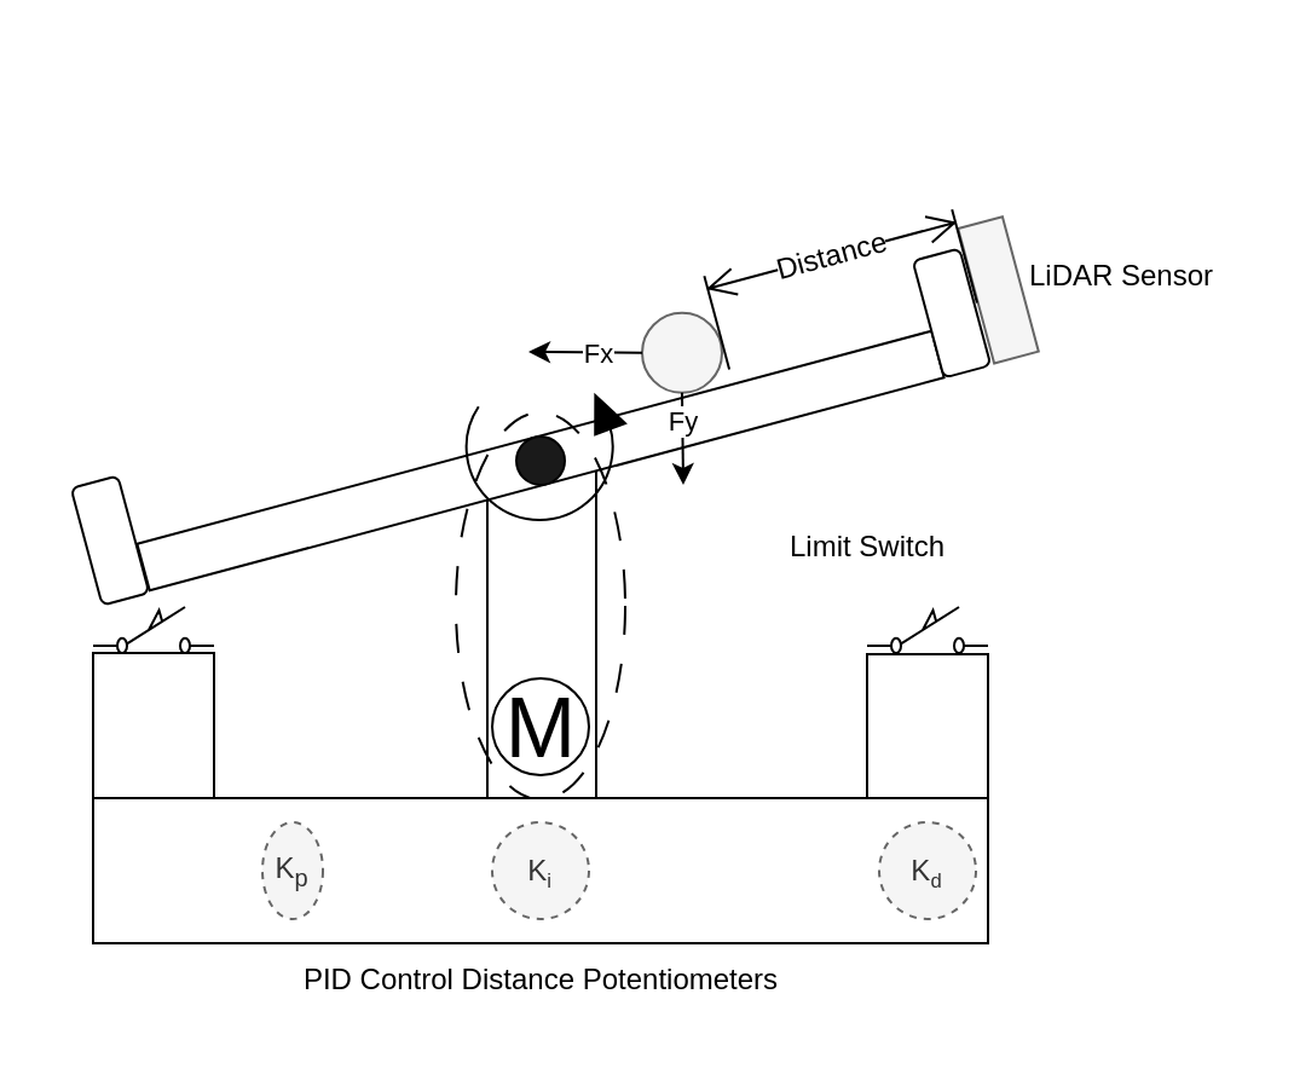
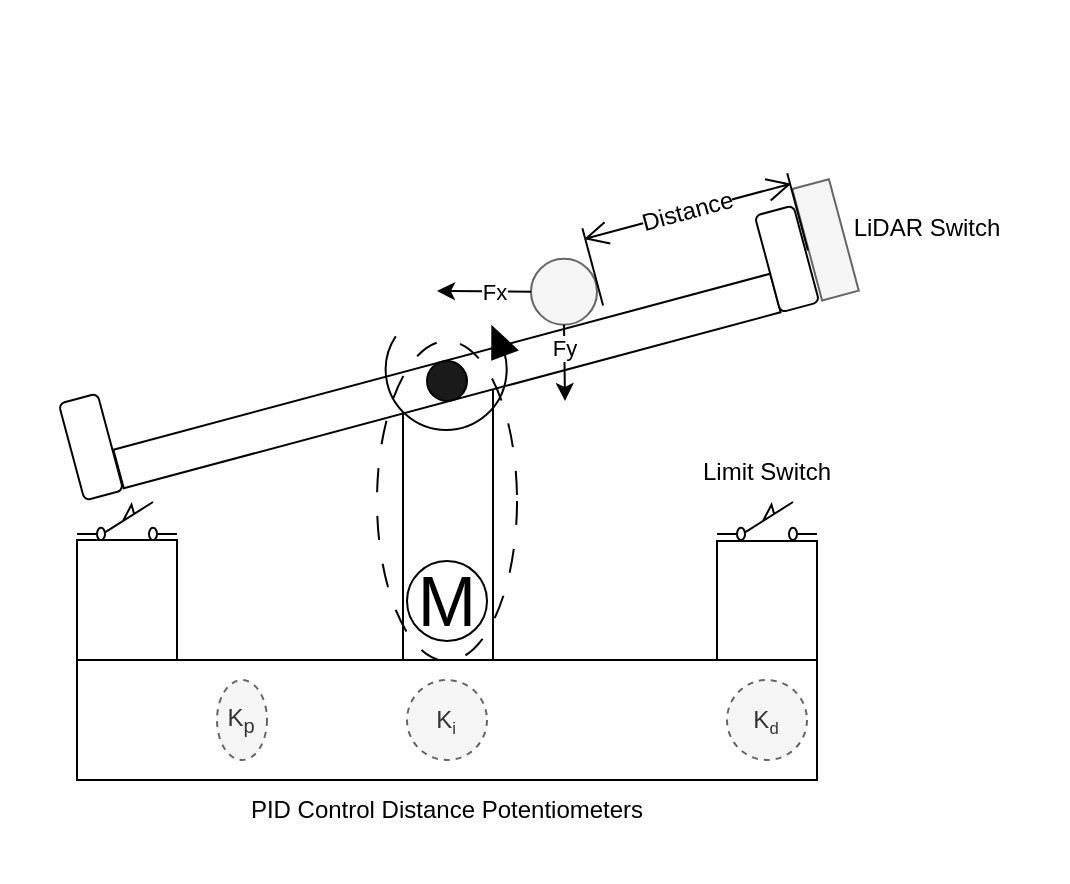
- <mxCell id="19" value="LiDAR Sensor" style="text;html=1;align=center;verticalAlign=middle;resizable=0;points=[];autosize=1;strokeColor=none;fillColor=none;" vertex="1" parent="1"><mxGeometry x="413" y="98.89" width="100" height="30" as="geometry" /></mxCell>
+ <mxCell id="19" value="LiDAR Switch" style="text;html=1;align=center;verticalAlign=middle;resizable=0;points=[];autosize=1;strokeColor=none;fillColor=none;" vertex="1" parent="1"><mxGeometry x="413" y="98.89" width="100" height="30" as="geometry" /></mxCell>
- <mxCell id="20" value="Limit Switch" style="text;html=1;align=center;verticalAlign=middle;resizable=0;points=[];autosize=1;strokeColor=none;fillColor=none;" vertex="1" parent="1"><mxGeometry x="313" y="210.5" width="90" height="30" as="geometry" /></mxCell>
+ <mxCell id="20" value="Limit Switch" style="text;html=1;align=center;verticalAlign=middle;resizable=0;points=[];autosize=1;strokeColor=none;fillColor=none;" vertex="1" parent="1"><mxGeometry x="338" y="220.5" width="90" height="30" as="geometry" /></mxCell>
